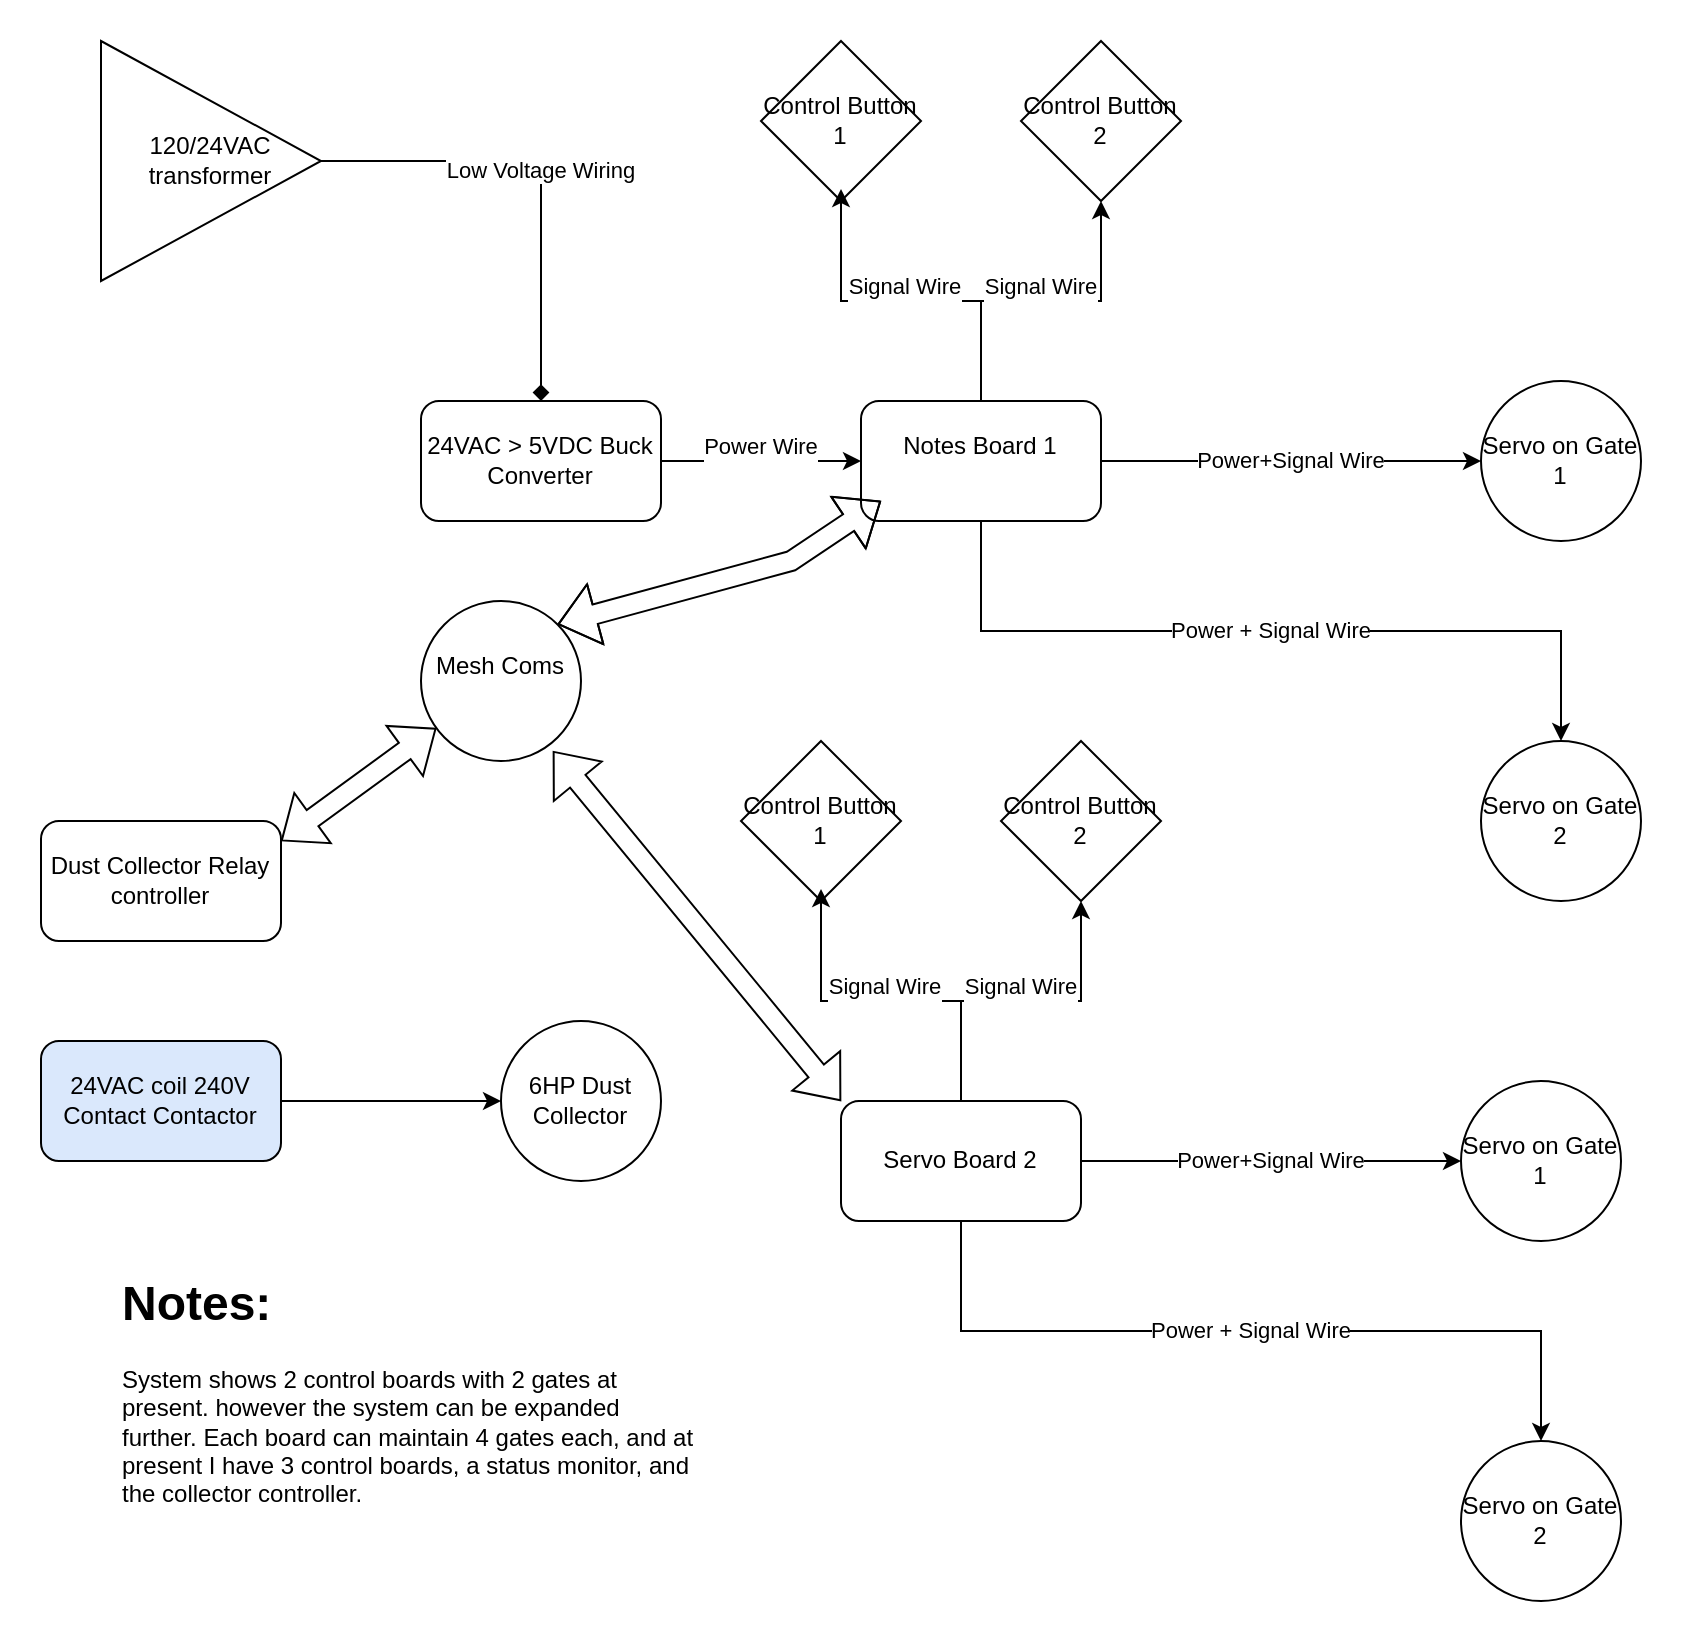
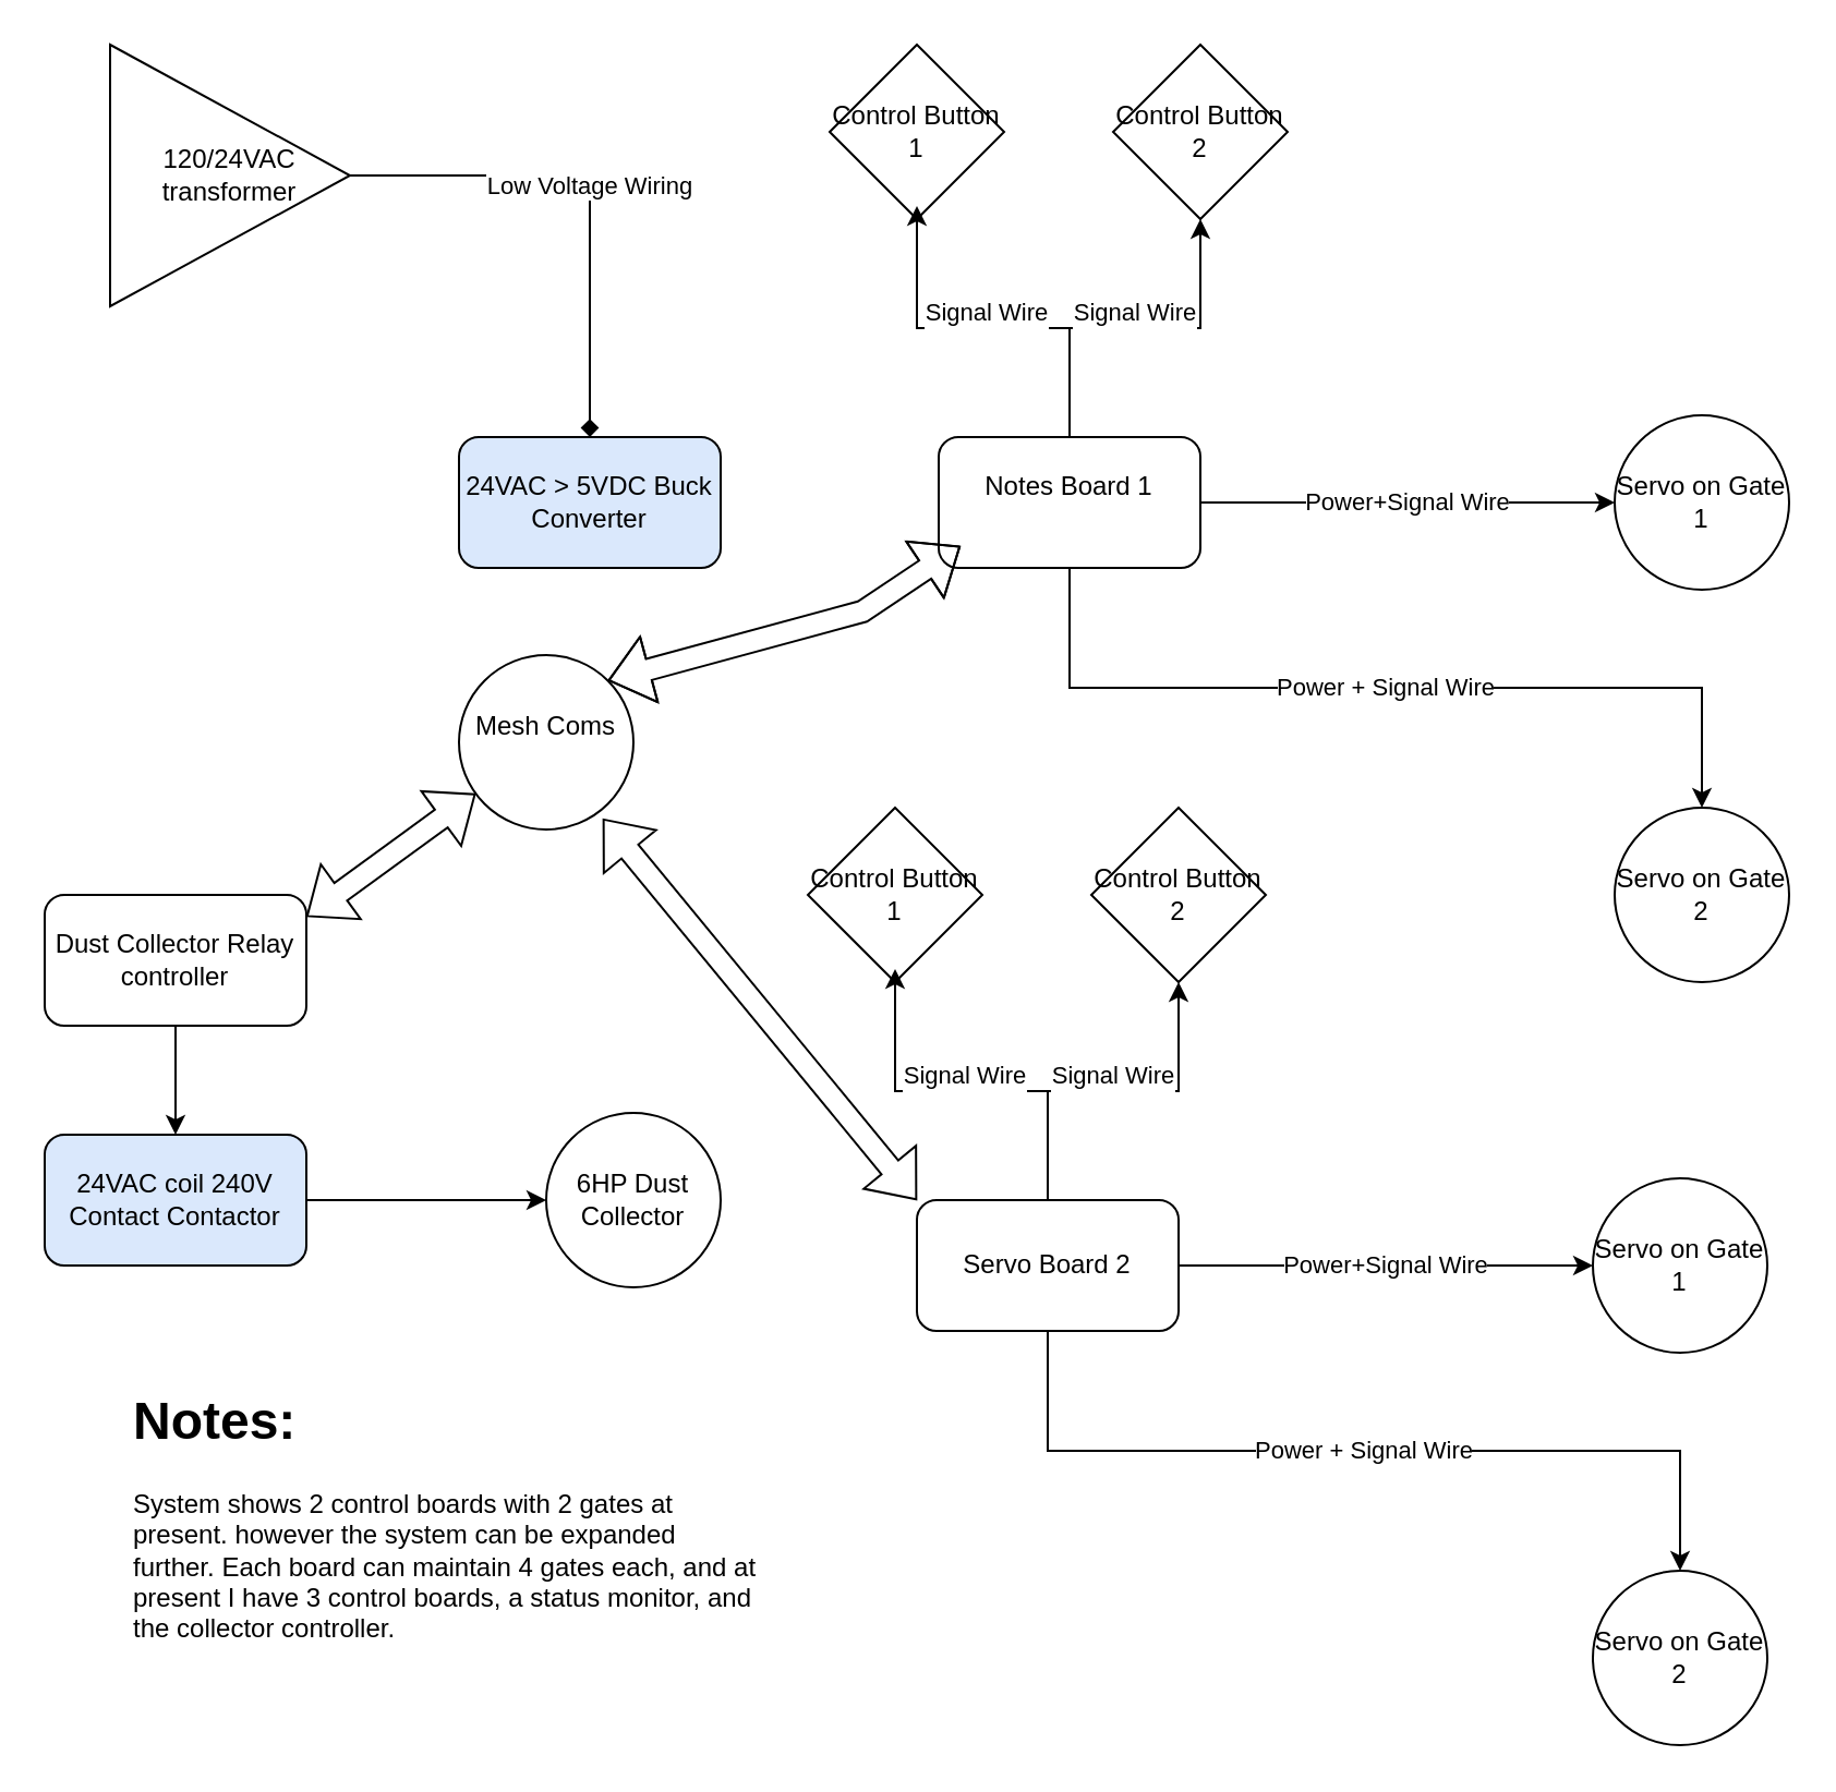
- <mxCell id="16" value="24VAC &amp;gt; 5VDC Buck Converter" style="rounded=1;whiteSpace=wrap;html=1;" vertex="1" parent="1"><mxGeometry x="210" y="200" width="120" height="60" as="geometry" /></mxCell>
+ <mxCell id="16" value="24VAC &amp;gt; 5VDC Buck Converter" style="rounded=1;whiteSpace=wrap;html=1;fillColor=#dae8fc;" vertex="1" parent="1"><mxGeometry x="210" y="200" width="120" height="60" as="geometry" /></mxCell>
- <mxCell id="15" value="Power Wire&lt;div&gt;&lt;br&gt;&lt;/div&gt;" style="edgeStyle=orthogonalEdgeStyle;rounded=0;orthogonalLoop=1;jettySize=auto;html=1;" edge="1" parent="1" source="16" target="5"><mxGeometry relative="1" as="geometry" /></mxCell>
+ <mxCell id="9" value="" style="edgeStyle=orthogonalEdgeStyle;rounded=0;orthogonalLoop=1;jettySize=auto;html=1;" edge="1" parent="1" source="10" target="18"><mxGeometry relative="1" as="geometry" /></mxCell>
